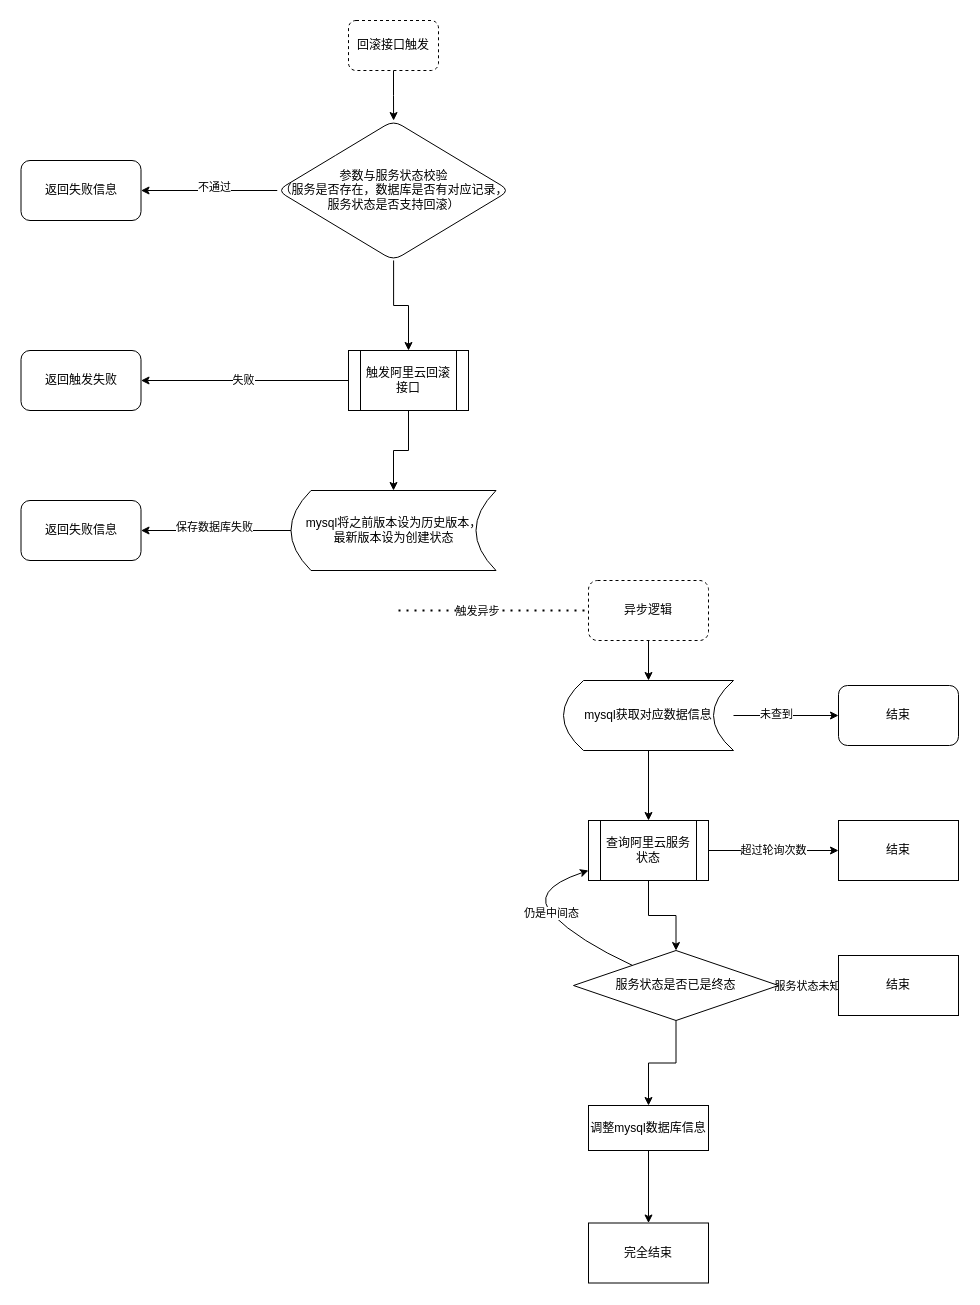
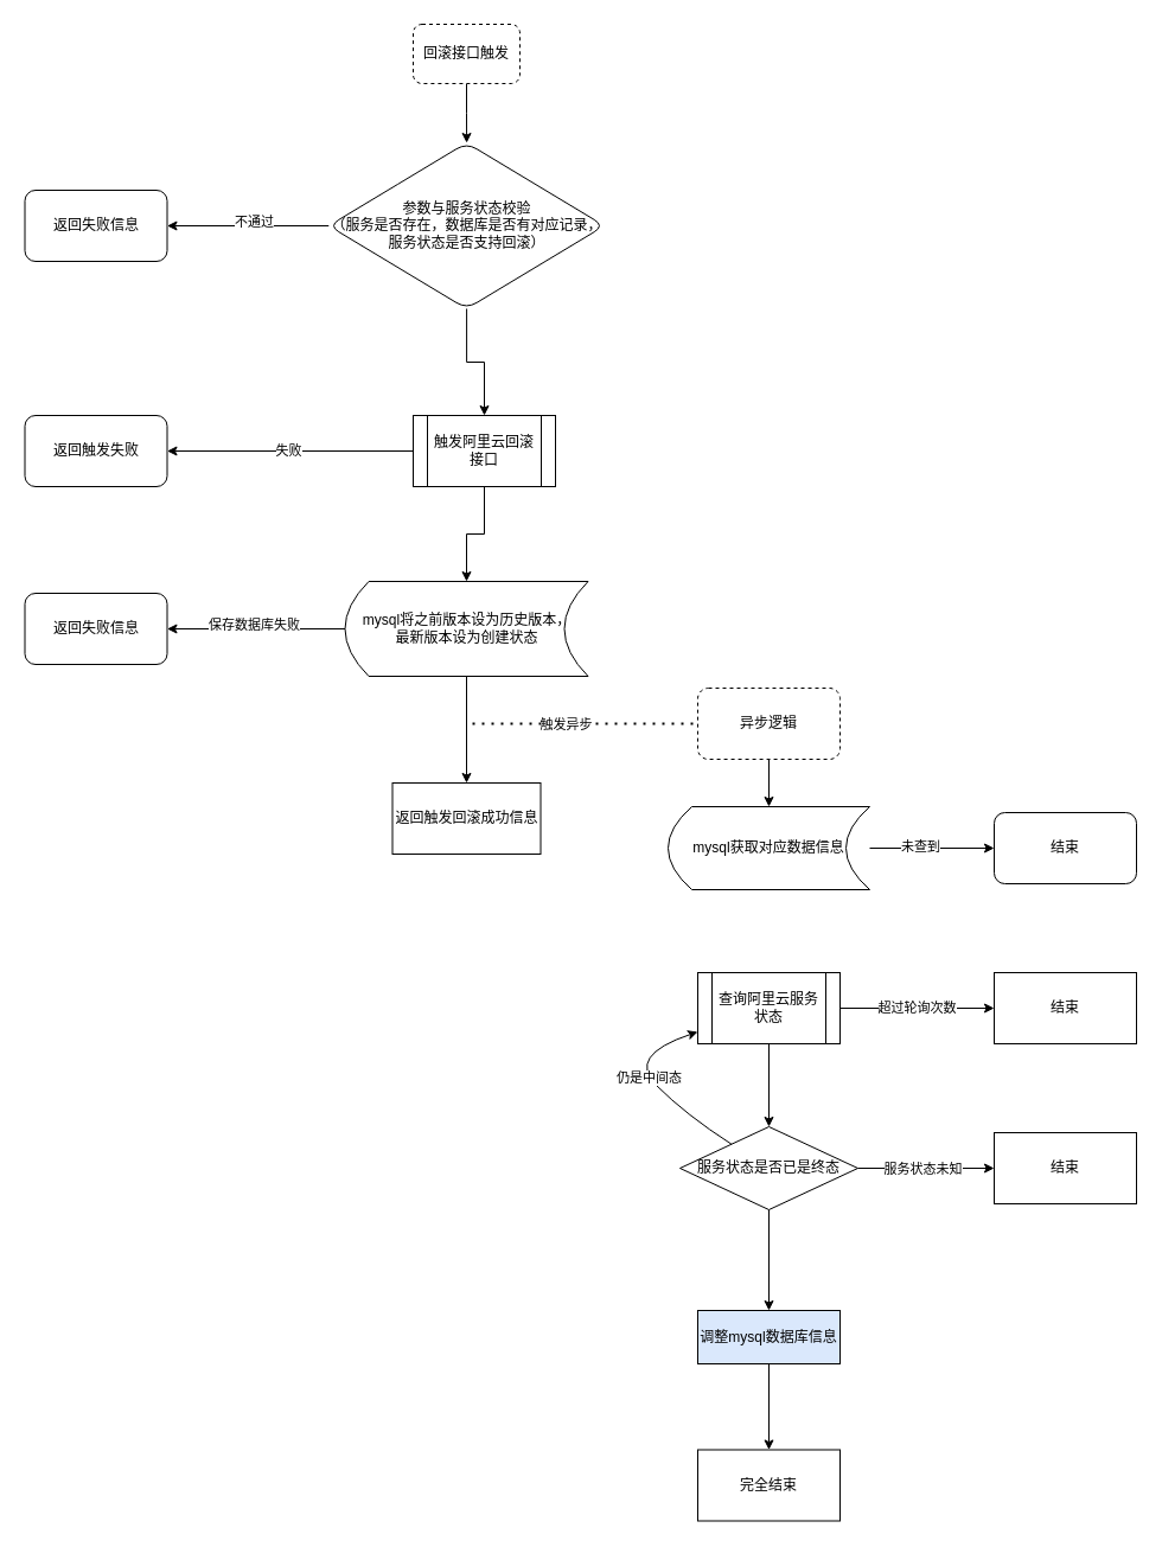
+ <mxCell id="16" value="" style="edgeStyle=orthogonalEdgeStyle;rounded=0;orthogonalLoop=1;jettySize=auto;html=1;" edge="1" parent="1" source="17" target="19"><mxGeometry relative="1" as="geometry" /></mxCell>
+ <mxCell id="19" value="返回触发回滚成功信息" style="whiteSpace=wrap;html=1;" vertex="1" parent="1"><mxGeometry x="330.5" y="660" width="125" height="60" as="geometry" /></mxCell>
- <mxCell id="26" value="" style="edgeStyle=orthogonalEdgeStyle;rounded=0;orthogonalLoop=1;jettySize=auto;html=1;" edge="1" parent="1" source="27" target="31"><mxGeometry relative="1" as="geometry" /></mxCell>
- <mxCell id="36" value="服务状态是否已是终态" style="rhombus;whiteSpace=wrap;html=1;" vertex="1" parent="1"><mxGeometry x="573" y="950" width="205" height="70" as="geometry" /></mxCell>
+ <mxCell id="36" value="服务状态是否已是终态" style="rhombus;whiteSpace=wrap;html=1;" vertex="1" parent="1"><mxGeometry x="573" y="950" width="150" height="70" as="geometry" /></mxCell>
- <mxCell id="40" value="调整mysql数据库信息" style="whiteSpace=wrap;html=1;" vertex="1" parent="1"><mxGeometry x="588" y="1105" width="120" height="45" as="geometry" /></mxCell>
+ <mxCell id="40" value="调整mysql数据库信息" style="whiteSpace=wrap;html=1;fillColor=#dae8fc;" vertex="1" parent="1"><mxGeometry x="588" y="1105" width="120" height="45" as="geometry" /></mxCell>
